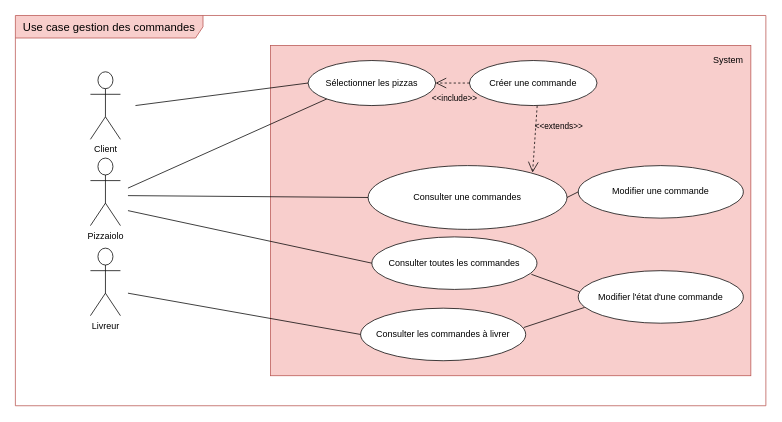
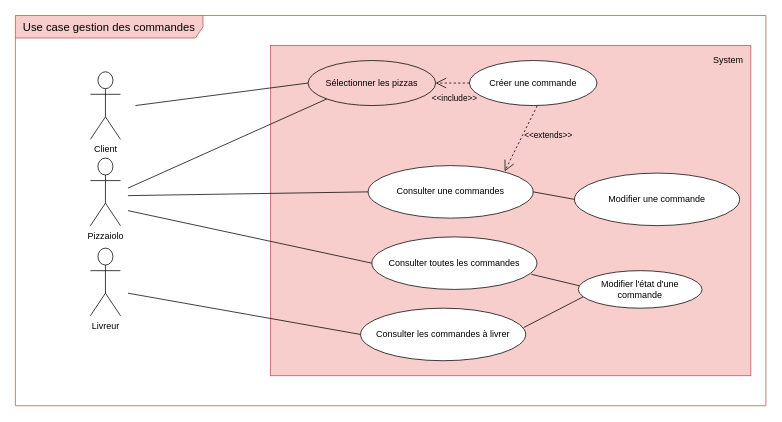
- <mxCell id="14" value="Sélectionner les pizzas" style="ellipse;whiteSpace=wrap;html=1;" vertex="1" parent="1"><mxGeometry x="410" y="80" width="170" height="60" as="geometry" /></mxCell>
+ <mxCell id="14" value="Sélectionner les pizzas" style="ellipse;whiteSpace=wrap;html=1;fillColor=#f8cecc;" vertex="1" parent="1"><mxGeometry x="410" y="80" width="170" height="60" as="geometry" /></mxCell>
- <mxCell id="8" value="Modifier une commande" style="ellipse;whiteSpace=wrap;html=1;" parent="1" vertex="1"><mxGeometry x="770" y="220" width="220" height="70" as="geometry" /></mxCell>
+ <mxCell id="8" value="Modifier une commande" style="ellipse;whiteSpace=wrap;html=1;" parent="1" vertex="1"><mxGeometry x="765" y="230" width="220" height="70" as="geometry" /></mxCell>
- <mxCell id="9" value="Consulter une commandes" style="ellipse;whiteSpace=wrap;html=1;" parent="1" vertex="1"><mxGeometry x="490" y="220" width="265" height="85" as="geometry" /></mxCell>
+ <mxCell id="9" value="Consulter une commandes" style="ellipse;whiteSpace=wrap;html=1;" parent="1" vertex="1"><mxGeometry x="490" y="220" width="220" height="70" as="geometry" /></mxCell>
- <mxCell id="12" value="Modifier l'état d'une commande" style="ellipse;whiteSpace=wrap;html=1;" parent="1" vertex="1"><mxGeometry x="770" y="360" width="220" height="70" as="geometry" /></mxCell>
+ <mxCell id="12" value="Modifier l'état d'une commande" style="ellipse;whiteSpace=wrap;html=1;" parent="1" vertex="1"><mxGeometry x="770" y="360" width="165" height="50" as="geometry" /></mxCell>
